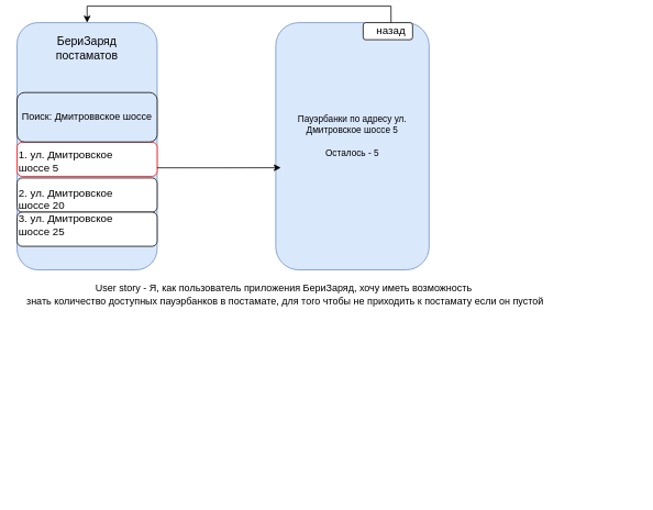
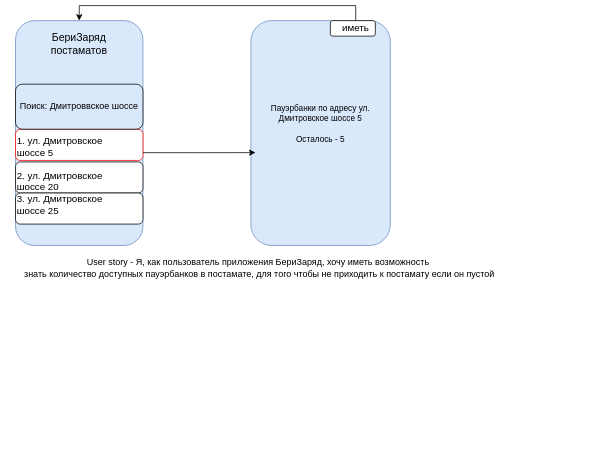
- <mxCell id="12" value="&lt;font style=&quot;font-size: 13px;&quot;&gt;назад&lt;/font&gt;" style="text;html=1;align=center;verticalAlign=middle;whiteSpace=wrap;rounded=0;strokeWidth=2;" parent="2" vertex="1"><mxGeometry x="427.673" width="52.326" height="20.727" as="geometry" /></mxCell>
+ <mxCell id="12" value="&lt;font style=&quot;font-size: 13px;&quot;&gt;иметь&lt;/font&gt;" style="text;html=1;align=center;verticalAlign=middle;whiteSpace=wrap;rounded=0;strokeWidth=2;" parent="2" vertex="1"><mxGeometry x="427.673" width="52.326" height="20.727" as="geometry" /></mxCell>
